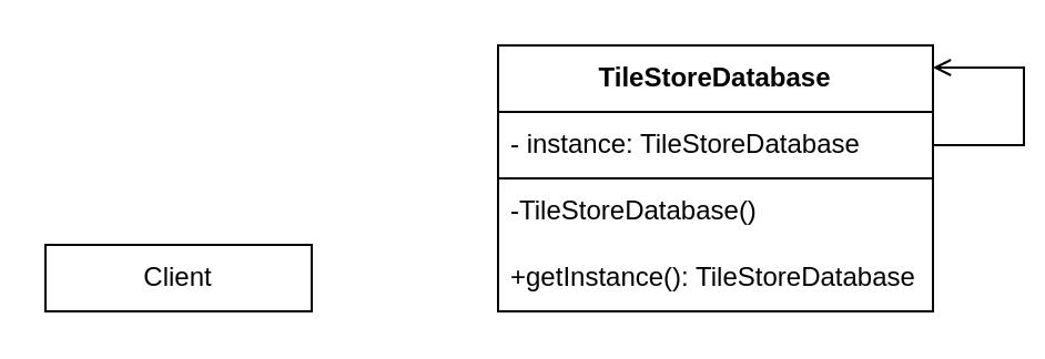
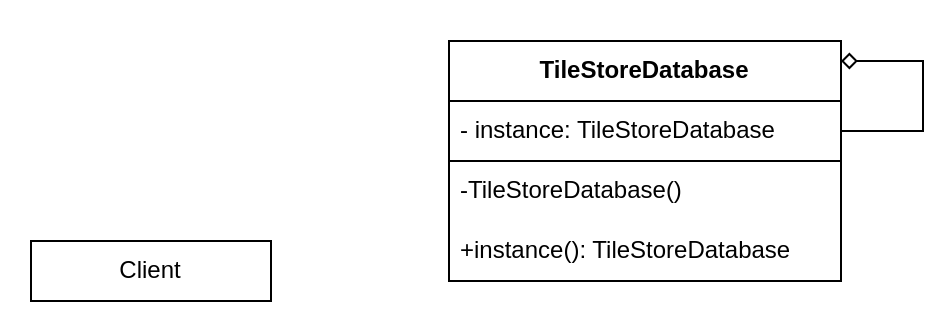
- <mxCell id="4" style="edgeStyle=orthogonalEdgeStyle;rounded=0;orthogonalLoop=1;jettySize=auto;html=1;exitX=1;exitY=0.5;exitDx=0;exitDy=0;endArrow=open;endFill=0;" edge="1" parent="3" source="5" target="3"><mxGeometry relative="1" as="geometry"><mxPoint x="206" y="10" as="targetPoint" /><Array as="points"><mxPoint x="237" y="45" /><mxPoint x="237" y="10" /></Array></mxGeometry></mxCell>
+ <mxCell id="4" style="edgeStyle=orthogonalEdgeStyle;rounded=0;orthogonalLoop=1;jettySize=auto;html=1;exitX=1;exitY=0.5;exitDx=0;exitDy=0;endArrow=diamond;endFill=0;" edge="1" parent="3" source="5" target="3"><mxGeometry relative="1" as="geometry"><mxPoint x="206" y="10" as="targetPoint" /><Array as="points"><mxPoint x="237" y="45" /><mxPoint x="237" y="10" /></Array></mxGeometry></mxCell>
- <mxCell id="2" value="Client" style="rounded=0;whiteSpace=wrap;html=1;" vertex="1" parent="1"><mxGeometry x="20" y="110" width="120" height="30" as="geometry" /></mxCell>
+ <mxCell id="2" value="Client" style="rounded=0;whiteSpace=wrap;html=1;" vertex="1" parent="1"><mxGeometry x="15" y="120" width="120" height="30" as="geometry" /></mxCell>
- <mxCell id="7" value="+getInstance(): TileStoreDatabase" style="text;strokeColor=none;fillColor=none;align=left;verticalAlign=middle;spacingLeft=4;spacingRight=4;overflow=hidden;points=[[0,0.5],[1,0.5]];portConstraint=eastwest;rotatable=0;whiteSpace=wrap;html=1;" vertex="1" parent="3"><mxGeometry y="90" width="196" height="30" as="geometry" /></mxCell>
+ <mxCell id="7" value="+instance(): TileStoreDatabase" style="text;strokeColor=none;fillColor=none;align=left;verticalAlign=middle;spacingLeft=4;spacingRight=4;overflow=hidden;points=[[0,0.5],[1,0.5]];portConstraint=eastwest;rotatable=0;whiteSpace=wrap;html=1;" vertex="1" parent="3"><mxGeometry y="90" width="196" height="30" as="geometry" /></mxCell>
